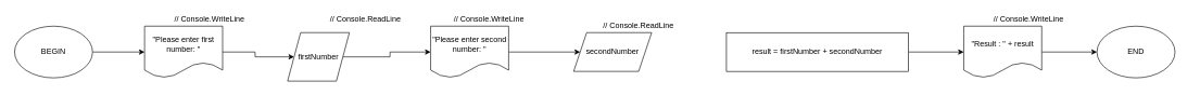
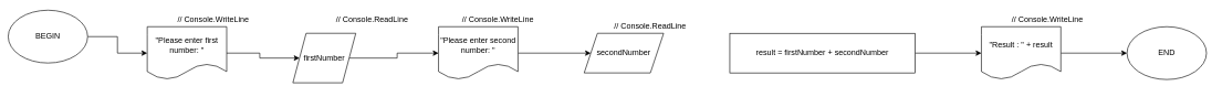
- <mxCell id="3" value="BEGIN" style="ellipse;whiteSpace=wrap;html=1;" vertex="1" parent="1"><mxGeometry x="20" y="40" width="120" height="80" as="geometry" /></mxCell>
+ <mxCell id="3" value="BEGIN" style="ellipse;whiteSpace=wrap;html=1;" vertex="1" parent="1"><mxGeometry x="10" y="15" width="120" height="80" as="geometry" /></mxCell>
- <mxCell id="12" value="result = firstNumber + secondNumber" style="rounded=0;whiteSpace=wrap;html=1;" vertex="1" parent="1"><mxGeometry x="1115" y="50" width="280" height="60" as="geometry" /></mxCell>
+ <mxCell id="12" value="result = firstNumber + secondNumber" style="rounded=0;whiteSpace=wrap;html=1;" vertex="1" parent="1"><mxGeometry x="1100" y="50" width="280" height="60" as="geometry" /></mxCell>
- <mxCell id="15" value="END" style="ellipse;whiteSpace=wrap;html=1;" vertex="1" parent="1"><mxGeometry x="1685" y="40" width="120" height="80" as="geometry" /></mxCell>
+ <mxCell id="15" value="END" style="ellipse;whiteSpace=wrap;html=1;" vertex="1" parent="1"><mxGeometry x="1700" y="40" width="120" height="80" as="geometry" /></mxCell>
